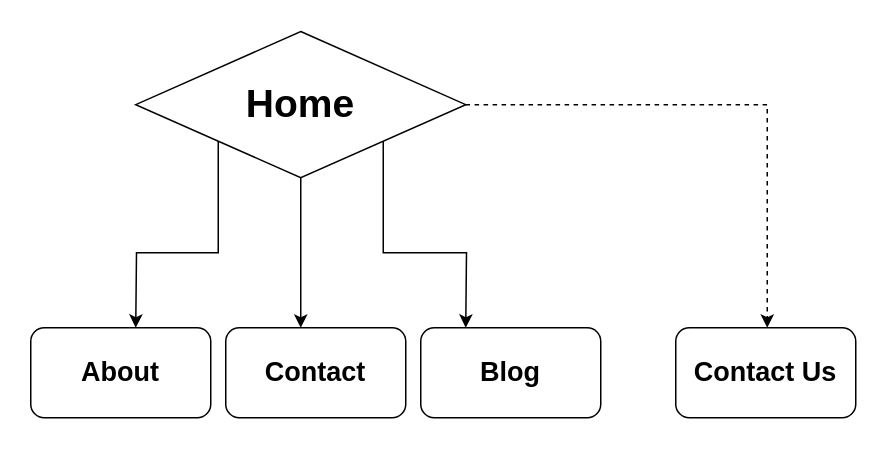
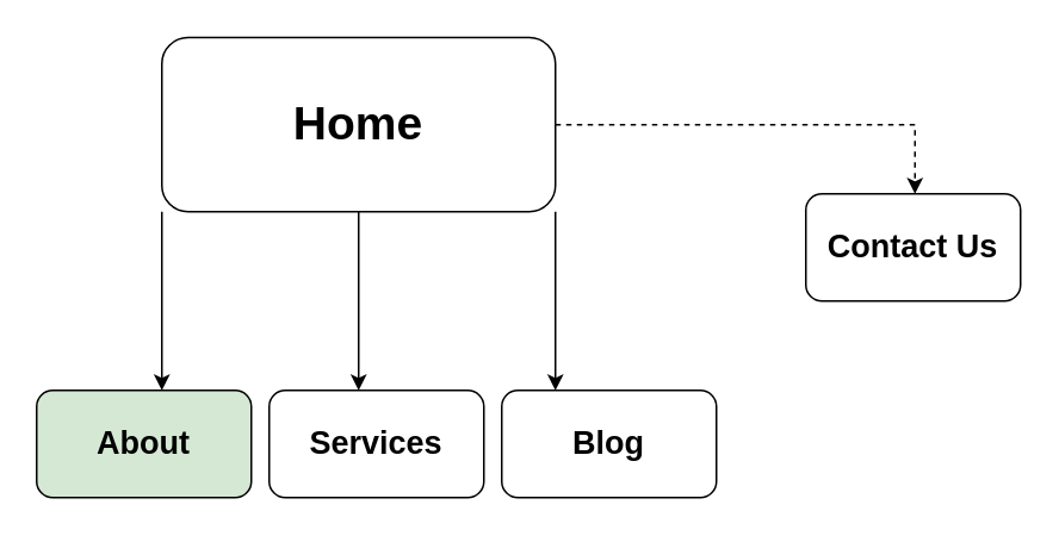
- <mxCell id="6" value="&lt;b&gt;&lt;font style=&quot;font-size: 26px;&quot;&gt;Home&lt;/font&gt;&lt;/b&gt;" style="rhombus;whiteSpace=wrap;html=1;" vertex="1" parent="1"><mxGeometry x="90" y="20.5" width="220" height="97.5" as="geometry" /></mxCell>
+ <mxCell id="6" value="&lt;b&gt;&lt;font style=&quot;font-size: 26px;&quot;&gt;Home&lt;/font&gt;&lt;/b&gt;" style="rounded=1;whiteSpace=wrap;html=1;" vertex="1" parent="1"><mxGeometry x="90" y="20.5" width="220" height="97.5" as="geometry" /></mxCell>
- <mxCell id="10" value="&lt;b&gt;&lt;font style=&quot;font-size: 18px;&quot;&gt;About&lt;/font&gt;&lt;/b&gt;" style="rounded=1;whiteSpace=wrap;html=1;" vertex="1" parent="1"><mxGeometry x="20" y="218" width="120" height="60" as="geometry" /></mxCell>
+ <mxCell id="10" value="&lt;b&gt;&lt;font style=&quot;font-size: 18px;&quot;&gt;About&lt;/font&gt;&lt;/b&gt;" style="rounded=1;whiteSpace=wrap;html=1;fillColor=#d5e8d4;" vertex="1" parent="1"><mxGeometry x="20" y="218" width="120" height="60" as="geometry" /></mxCell>
- <mxCell id="9" value="&lt;b&gt;&lt;font style=&quot;font-size: 18px;&quot;&gt;Contact&lt;/font&gt;&lt;/b&gt;" style="rounded=1;whiteSpace=wrap;html=1;" vertex="1" parent="1"><mxGeometry x="150" y="218" width="120" height="60" as="geometry" /></mxCell>
+ <mxCell id="9" value="&lt;b&gt;&lt;font style=&quot;font-size: 18px;&quot;&gt;Services&lt;/font&gt;&lt;/b&gt;" style="rounded=1;whiteSpace=wrap;html=1;" vertex="1" parent="1"><mxGeometry x="150" y="218" width="120" height="60" as="geometry" /></mxCell>
- <mxCell id="7" value="&lt;b&gt;&lt;font style=&quot;font-size: 18px;&quot;&gt;Contact Us&lt;/font&gt;&lt;/b&gt;" style="rounded=1;whiteSpace=wrap;html=1;" vertex="1" parent="1"><mxGeometry x="450" y="218" width="120" height="60" as="geometry" /></mxCell>
+ <mxCell id="7" value="&lt;b&gt;&lt;font style=&quot;font-size: 18px;&quot;&gt;Contact Us&lt;/font&gt;&lt;/b&gt;" style="rounded=1;whiteSpace=wrap;html=1;" vertex="1" parent="1"><mxGeometry x="450" y="108" width="120" height="60" as="geometry" /></mxCell>
